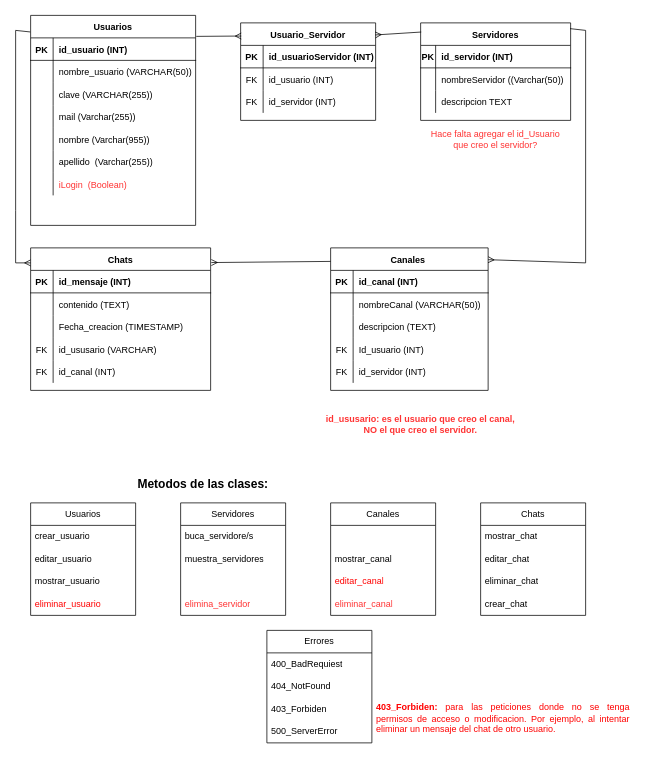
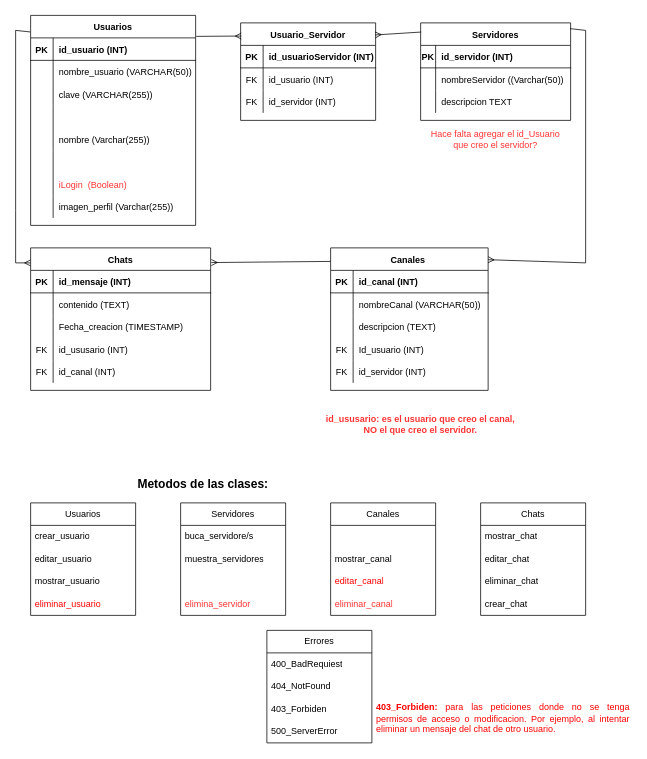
- <mxCell id="40" value="mail (Varchar(255))" style="shape=partialRectangle;overflow=hidden;connectable=0;fillColor=none;top=0;left=0;bottom=0;right=0;align=left;spacingLeft=6;" parent="38" vertex="1"><mxGeometry x="30" width="190" height="30" as="geometry"><mxRectangle width="190" height="30" as="alternateBounds" /></mxGeometry></mxCell>
- <mxCell id="43" value="nombre (Varchar(955))" style="shape=partialRectangle;overflow=hidden;connectable=0;fillColor=none;top=0;left=0;bottom=0;right=0;align=left;spacingLeft=6;" parent="41" vertex="1"><mxGeometry x="30" width="190" height="30" as="geometry"><mxRectangle width="190" height="30" as="alternateBounds" /></mxGeometry></mxCell>
+ <mxCell id="43" value="nombre (Varchar(255))" style="shape=partialRectangle;overflow=hidden;connectable=0;fillColor=none;top=0;left=0;bottom=0;right=0;align=left;spacingLeft=6;" parent="41" vertex="1"><mxGeometry x="30" width="190" height="30" as="geometry"><mxRectangle width="190" height="30" as="alternateBounds" /></mxGeometry></mxCell>
- <mxCell id="46" value="apellido  (Varchar(255))" style="shape=partialRectangle;overflow=hidden;connectable=0;fillColor=none;top=0;left=0;bottom=0;right=0;align=left;spacingLeft=6;" parent="44" vertex="1"><mxGeometry x="30" width="190" height="30" as="geometry"><mxRectangle width="190" height="30" as="alternateBounds" /></mxGeometry></mxCell>
+ <mxCell id="52" value="imagen_perfil (Varchar(255))" style="shape=partialRectangle;overflow=hidden;connectable=0;fillColor=none;top=0;left=0;bottom=0;right=0;align=left;spacingLeft=6;" parent="50" vertex="1"><mxGeometry x="30" width="190" height="30" as="geometry"><mxRectangle width="190" height="30" as="alternateBounds" /></mxGeometry></mxCell>
- <mxCell id="65" value="id_ususario (VARCHAR)" style="shape=partialRectangle;overflow=hidden;connectable=0;fillColor=none;top=0;left=0;bottom=0;right=0;align=left;spacingLeft=6;" parent="63" vertex="1"><mxGeometry x="30" width="210" height="30" as="geometry"><mxRectangle width="210" height="30" as="alternateBounds" /></mxGeometry></mxCell>
+ <mxCell id="65" value="id_ususario (INT)" style="shape=partialRectangle;overflow=hidden;connectable=0;fillColor=none;top=0;left=0;bottom=0;right=0;align=left;spacingLeft=6;" parent="63" vertex="1"><mxGeometry x="30" width="210" height="30" as="geometry"><mxRectangle width="210" height="30" as="alternateBounds" /></mxGeometry></mxCell>
